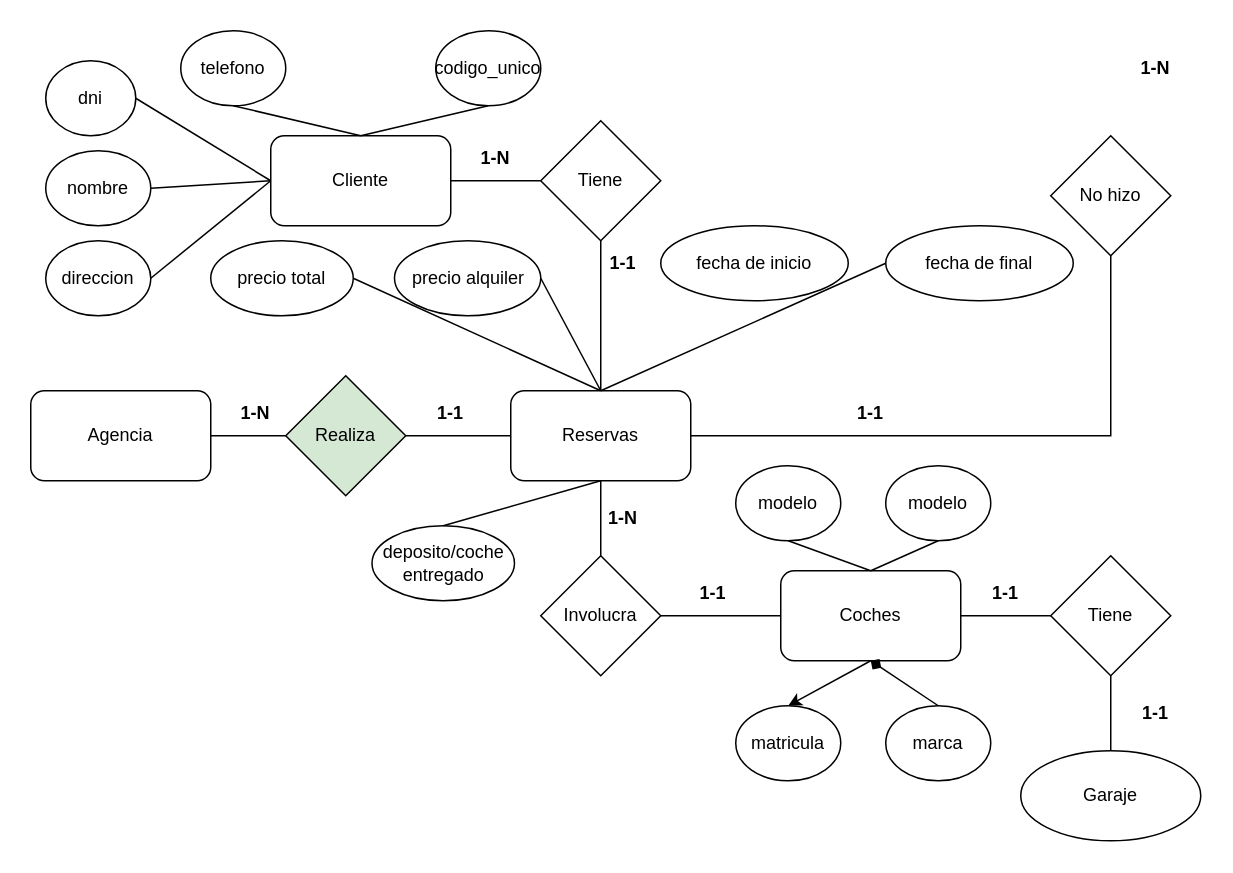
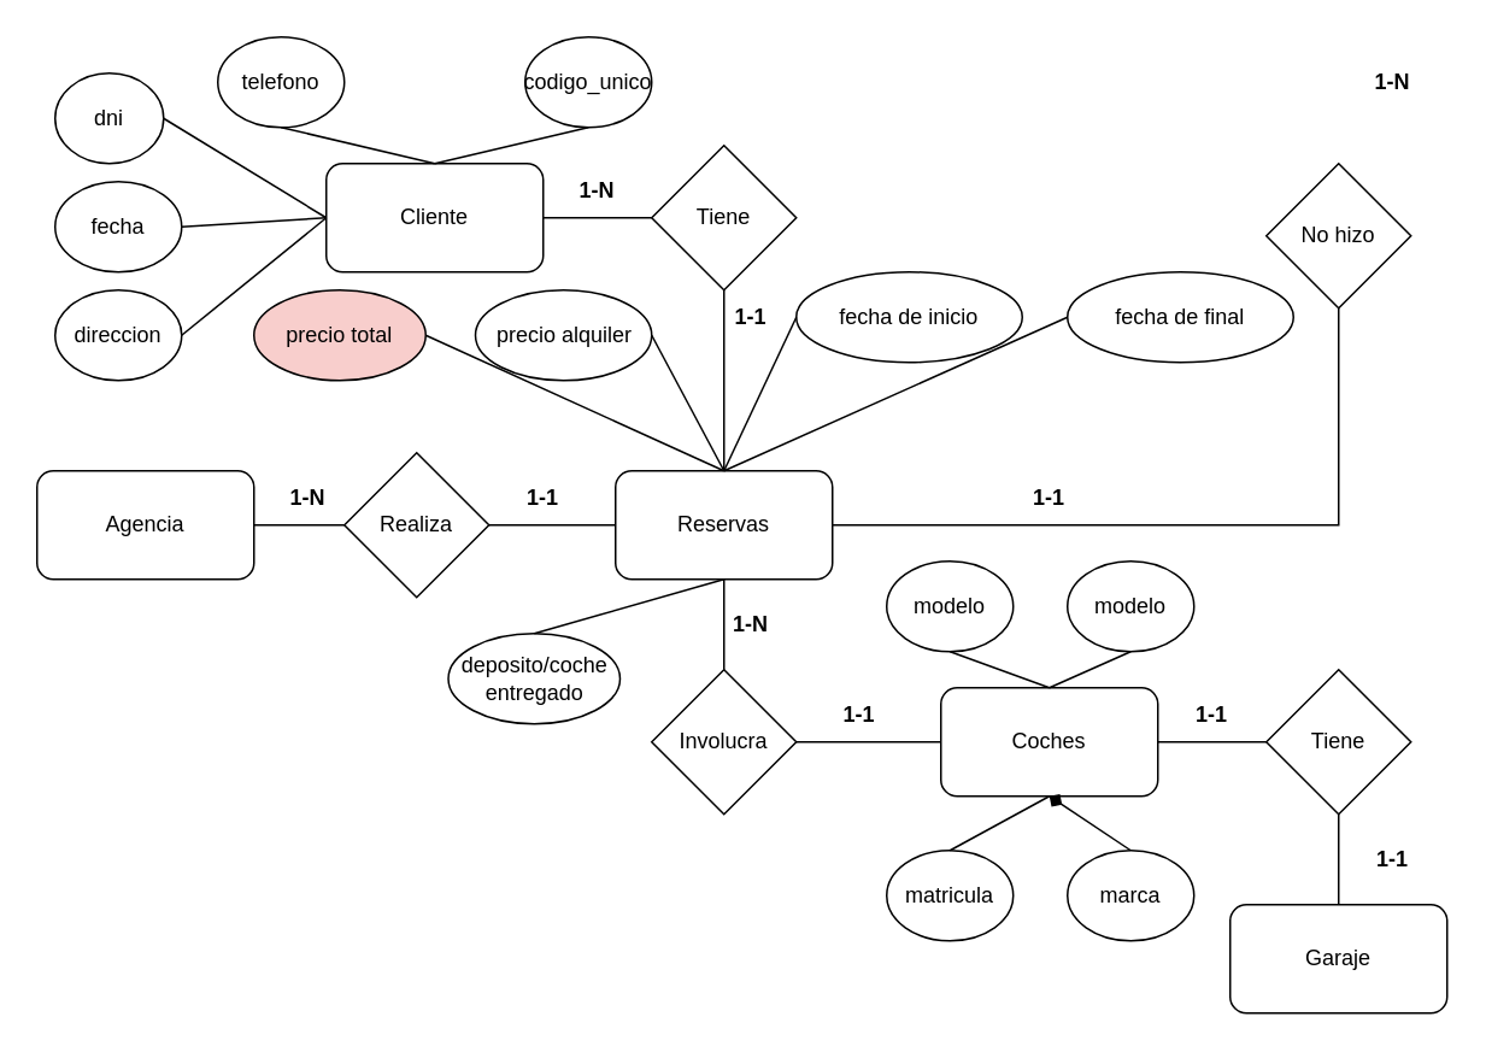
- <mxCell id="7" value="nombre" style="ellipse;whiteSpace=wrap;html=1;" vertex="1" parent="1"><mxGeometry x="30" y="100" width="70" height="50" as="geometry" /></mxCell>
+ <mxCell id="7" value="fecha" style="ellipse;whiteSpace=wrap;html=1;" vertex="1" parent="1"><mxGeometry x="30" y="100" width="70" height="50" as="geometry" /></mxCell>
- <mxCell id="42" value="precio total" style="ellipse;whiteSpace=wrap;html=1;" vertex="1" parent="1"><mxGeometry x="140" y="160" width="95" height="50" as="geometry" /></mxCell>
+ <mxCell id="42" value="precio total" style="ellipse;whiteSpace=wrap;html=1;fillColor=#f8cecc;" vertex="1" parent="1"><mxGeometry x="140" y="160" width="95" height="50" as="geometry" /></mxCell>
+ <mxCell id="46" value="" style="endArrow=none;html=1;rounded=0;entryX=0;entryY=0.5;entryDx=0;entryDy=0;exitX=0.5;exitY=0;exitDx=0;exitDy=0;" edge="1" parent="1" source="15" target="39"><mxGeometry width="50" height="50" relative="1" as="geometry"><mxPoint x="410" y="270" as="sourcePoint" /><mxPoint x="480" y="255" as="targetPoint" /></mxGeometry></mxCell>
- <mxCell id="19" value="Realiza" style="rhombus;whiteSpace=wrap;html=1;fillColor=#d5e8d4;" vertex="1" parent="1"><mxGeometry x="190" y="250" width="80" height="80" as="geometry" /></mxCell>
+ <mxCell id="19" value="Realiza" style="rhombus;whiteSpace=wrap;html=1;" vertex="1" parent="1"><mxGeometry x="190" y="250" width="80" height="80" as="geometry" /></mxCell>
- <mxCell id="38" value="" style="endArrow=classic;html=1;rounded=0;entryX=0.5;entryY=0;entryDx=0;entryDy=0;exitX=0.5;exitY=1;exitDx=0;exitDy=0;" edge="1" parent="1" source="25" target="33"><mxGeometry width="50" height="50" relative="1" as="geometry"><mxPoint x="635" y="480" as="sourcePoint" /><mxPoint x="590" y="450" as="targetPoint" /></mxGeometry></mxCell>
+ <mxCell id="38" value="" style="endArrow=none;html=1;rounded=0;entryX=0.5;entryY=0;entryDx=0;entryDy=0;exitX=0.5;exitY=1;exitDx=0;exitDy=0;" edge="1" parent="1" source="25" target="33"><mxGeometry width="50" height="50" relative="1" as="geometry"><mxPoint x="635" y="480" as="sourcePoint" /><mxPoint x="590" y="450" as="targetPoint" /></mxGeometry></mxCell>
- <mxCell id="29" value="Garaje" style="ellipse;whiteSpace=wrap;html=1;" vertex="1" parent="1"><mxGeometry x="680" y="500" width="120" height="60" as="geometry" /></mxCell>
+ <mxCell id="29" value="Garaje" style="rounded=1;whiteSpace=wrap;html=1;" vertex="1" parent="1"><mxGeometry x="680" y="500" width="120" height="60" as="geometry" /></mxCell>
